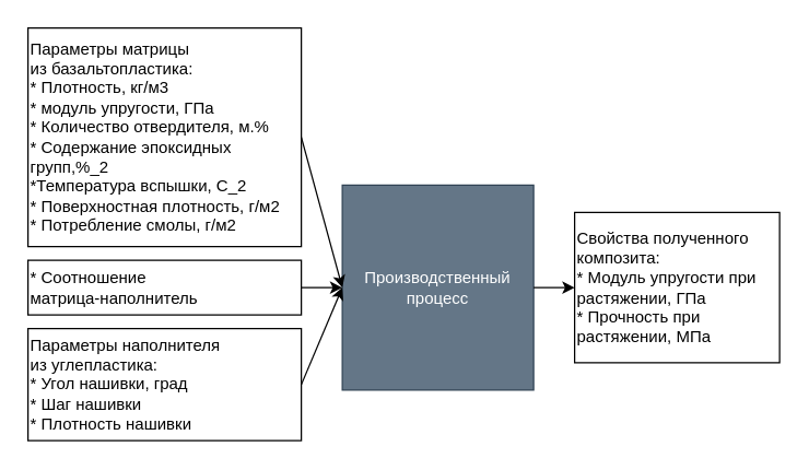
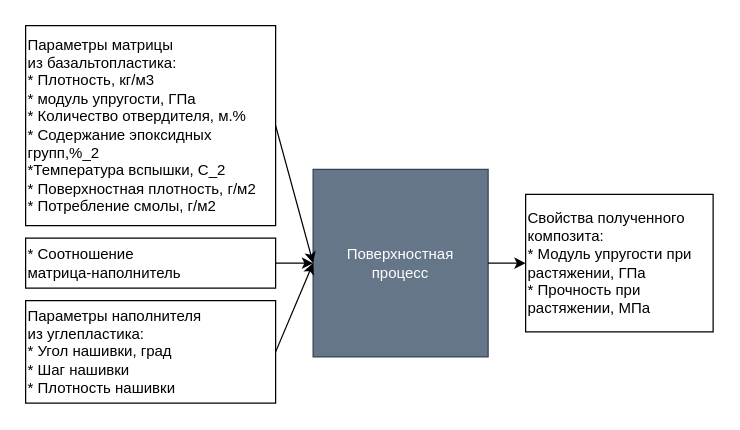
- <mxCell id="3" value="Производственный &lt;br&gt;процесс" style="rounded=0;whiteSpace=wrap;html=1;fillColor=#647687;fontColor=#ffffff;strokeColor=#314354;" vertex="1" parent="1"><mxGeometry x="250" y="135" width="140" height="150" as="geometry" /></mxCell>
+ <mxCell id="3" value="Поверхностная &lt;br&gt;процесс" style="rounded=0;whiteSpace=wrap;html=1;fillColor=#647687;fontColor=#ffffff;strokeColor=#314354;" vertex="1" parent="1"><mxGeometry x="250" y="135" width="140" height="150" as="geometry" /></mxCell>
